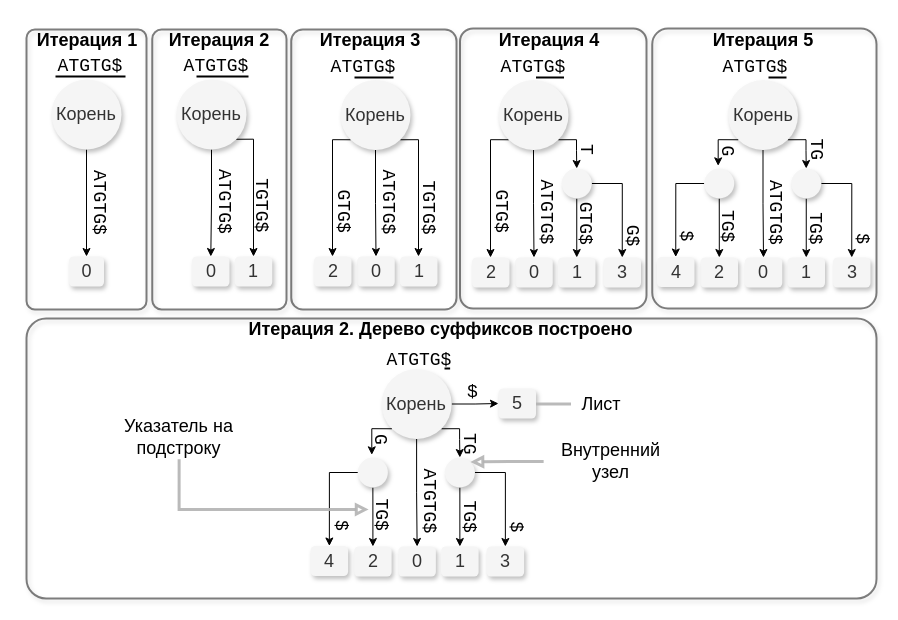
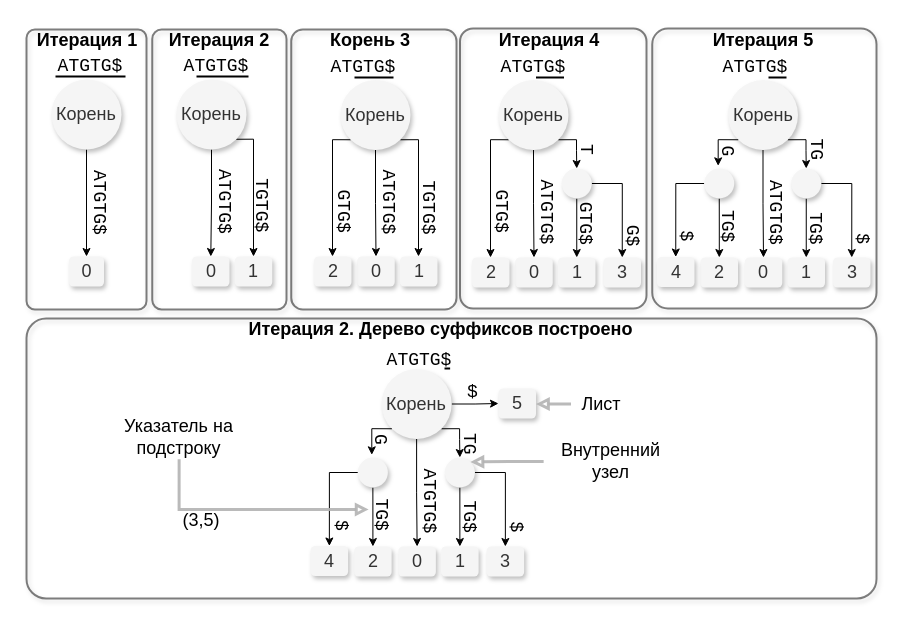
- <mxCell id="112" value="&lt;b&gt;&lt;font face=&quot;Helvetica&quot; style=&quot;font-size: 18px;&quot;&gt;Итерация 3&lt;br&gt;&lt;/font&gt;&lt;/b&gt;" style="text;html=1;align=center;verticalAlign=middle;whiteSpace=wrap;rounded=0;movable=1;resizable=1;rotatable=1;deletable=1;editable=1;locked=0;connectable=1;fillColor=none;opacity=0;" vertex="1" parent="1"><mxGeometry x="310.12" y="20" width="120" height="40" as="geometry" /></mxCell>
+ <mxCell id="112" value="&lt;b&gt;&lt;font face=&quot;Helvetica&quot; style=&quot;font-size: 18px;&quot;&gt;Корень 3&lt;br&gt;&lt;/font&gt;&lt;/b&gt;" style="text;html=1;align=center;verticalAlign=middle;whiteSpace=wrap;rounded=0;movable=1;resizable=1;rotatable=1;deletable=1;editable=1;locked=0;connectable=1;fillColor=none;opacity=0;" vertex="1" parent="1"><mxGeometry x="310.12" y="20" width="120" height="40" as="geometry" /></mxCell>
- <mxCell id="106" style="edgeStyle=orthogonalEdgeStyle;rounded=0;orthogonalLoop=1;jettySize=auto;html=1;exitX=0;exitY=0.5;exitDx=0;exitDy=0;entryX=1;entryY=0.5;entryDx=0;entryDy=0;endArrow=none;endFill=0;fillColor=#f5f5f5;strokeColor=#B3B3B3;strokeWidth=3;opacity=90;movable=1;resizable=1;rotatable=1;deletable=1;editable=1;locked=0;connectable=1;" edge="1" parent="1" source="107" target="104"><mxGeometry relative="1" as="geometry" /></mxCell>
+ <mxCell id="106" style="edgeStyle=orthogonalEdgeStyle;rounded=0;orthogonalLoop=1;jettySize=auto;html=1;exitX=0;exitY=0.5;exitDx=0;exitDy=0;entryX=1;entryY=0.5;entryDx=0;entryDy=0;endArrow=block;endFill=0;fillColor=#f5f5f5;strokeColor=#B3B3B3;strokeWidth=3;opacity=90;movable=1;resizable=1;rotatable=1;deletable=1;editable=1;locked=0;connectable=1;" edge="1" parent="1" source="107" target="104"><mxGeometry relative="1" as="geometry" /></mxCell>
+ <mxCell id="117" value="&lt;font style=&quot;font-size: 18px;&quot;&gt;(3,5)&lt;br&gt;&lt;/font&gt;" style="text;html=1;align=center;verticalAlign=middle;whiteSpace=wrap;rounded=0;movable=1;resizable=1;rotatable=1;deletable=1;editable=1;locked=0;connectable=1;" vertex="1" parent="1"><mxGeometry x="176" y="504.63" width="50" height="31.5" as="geometry" /></mxCell>
